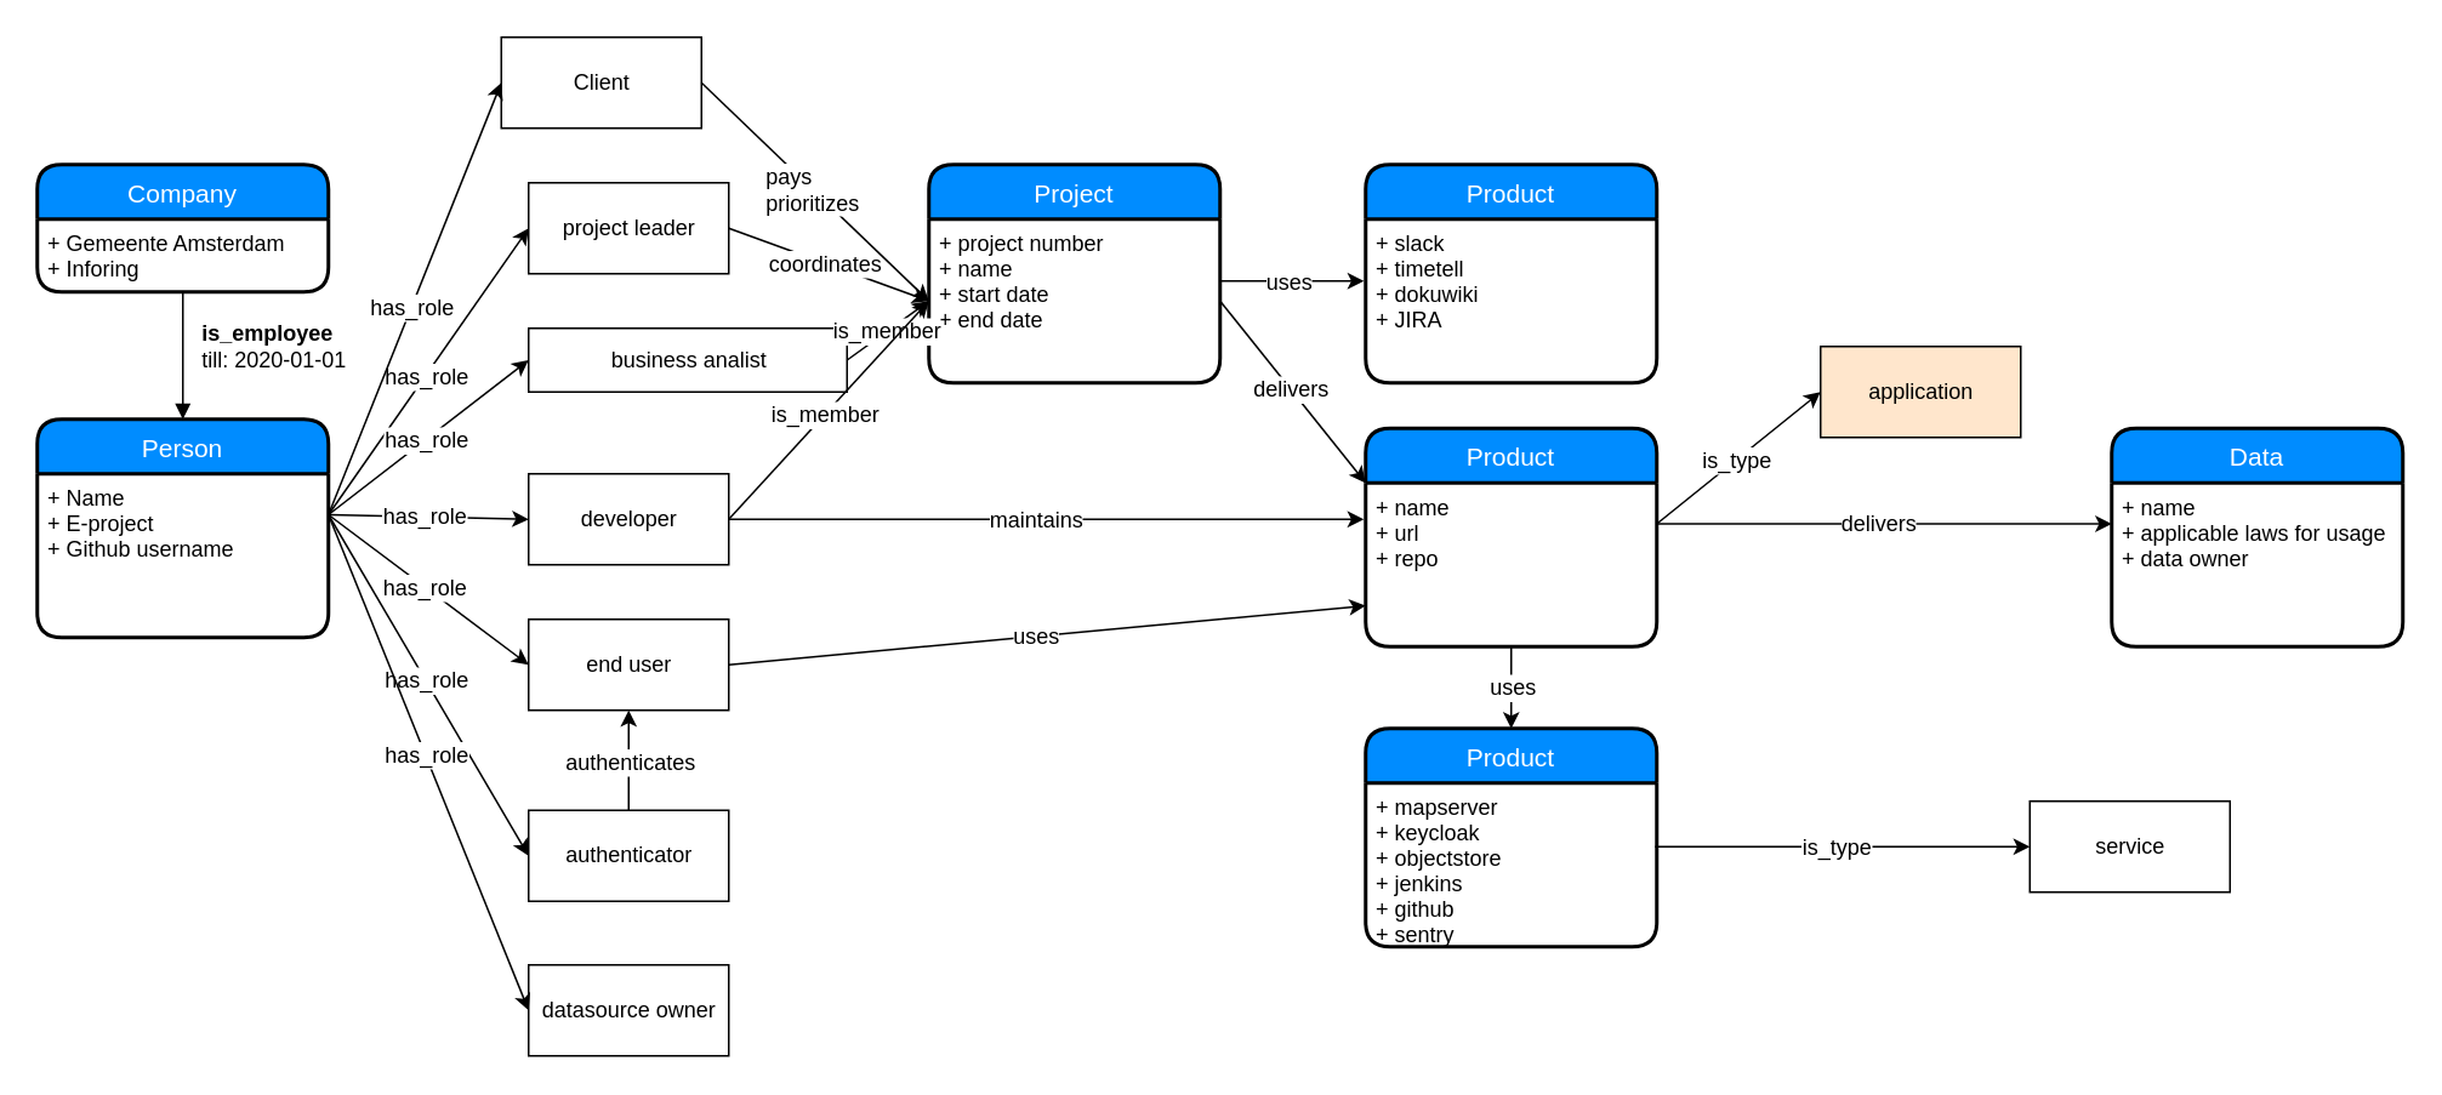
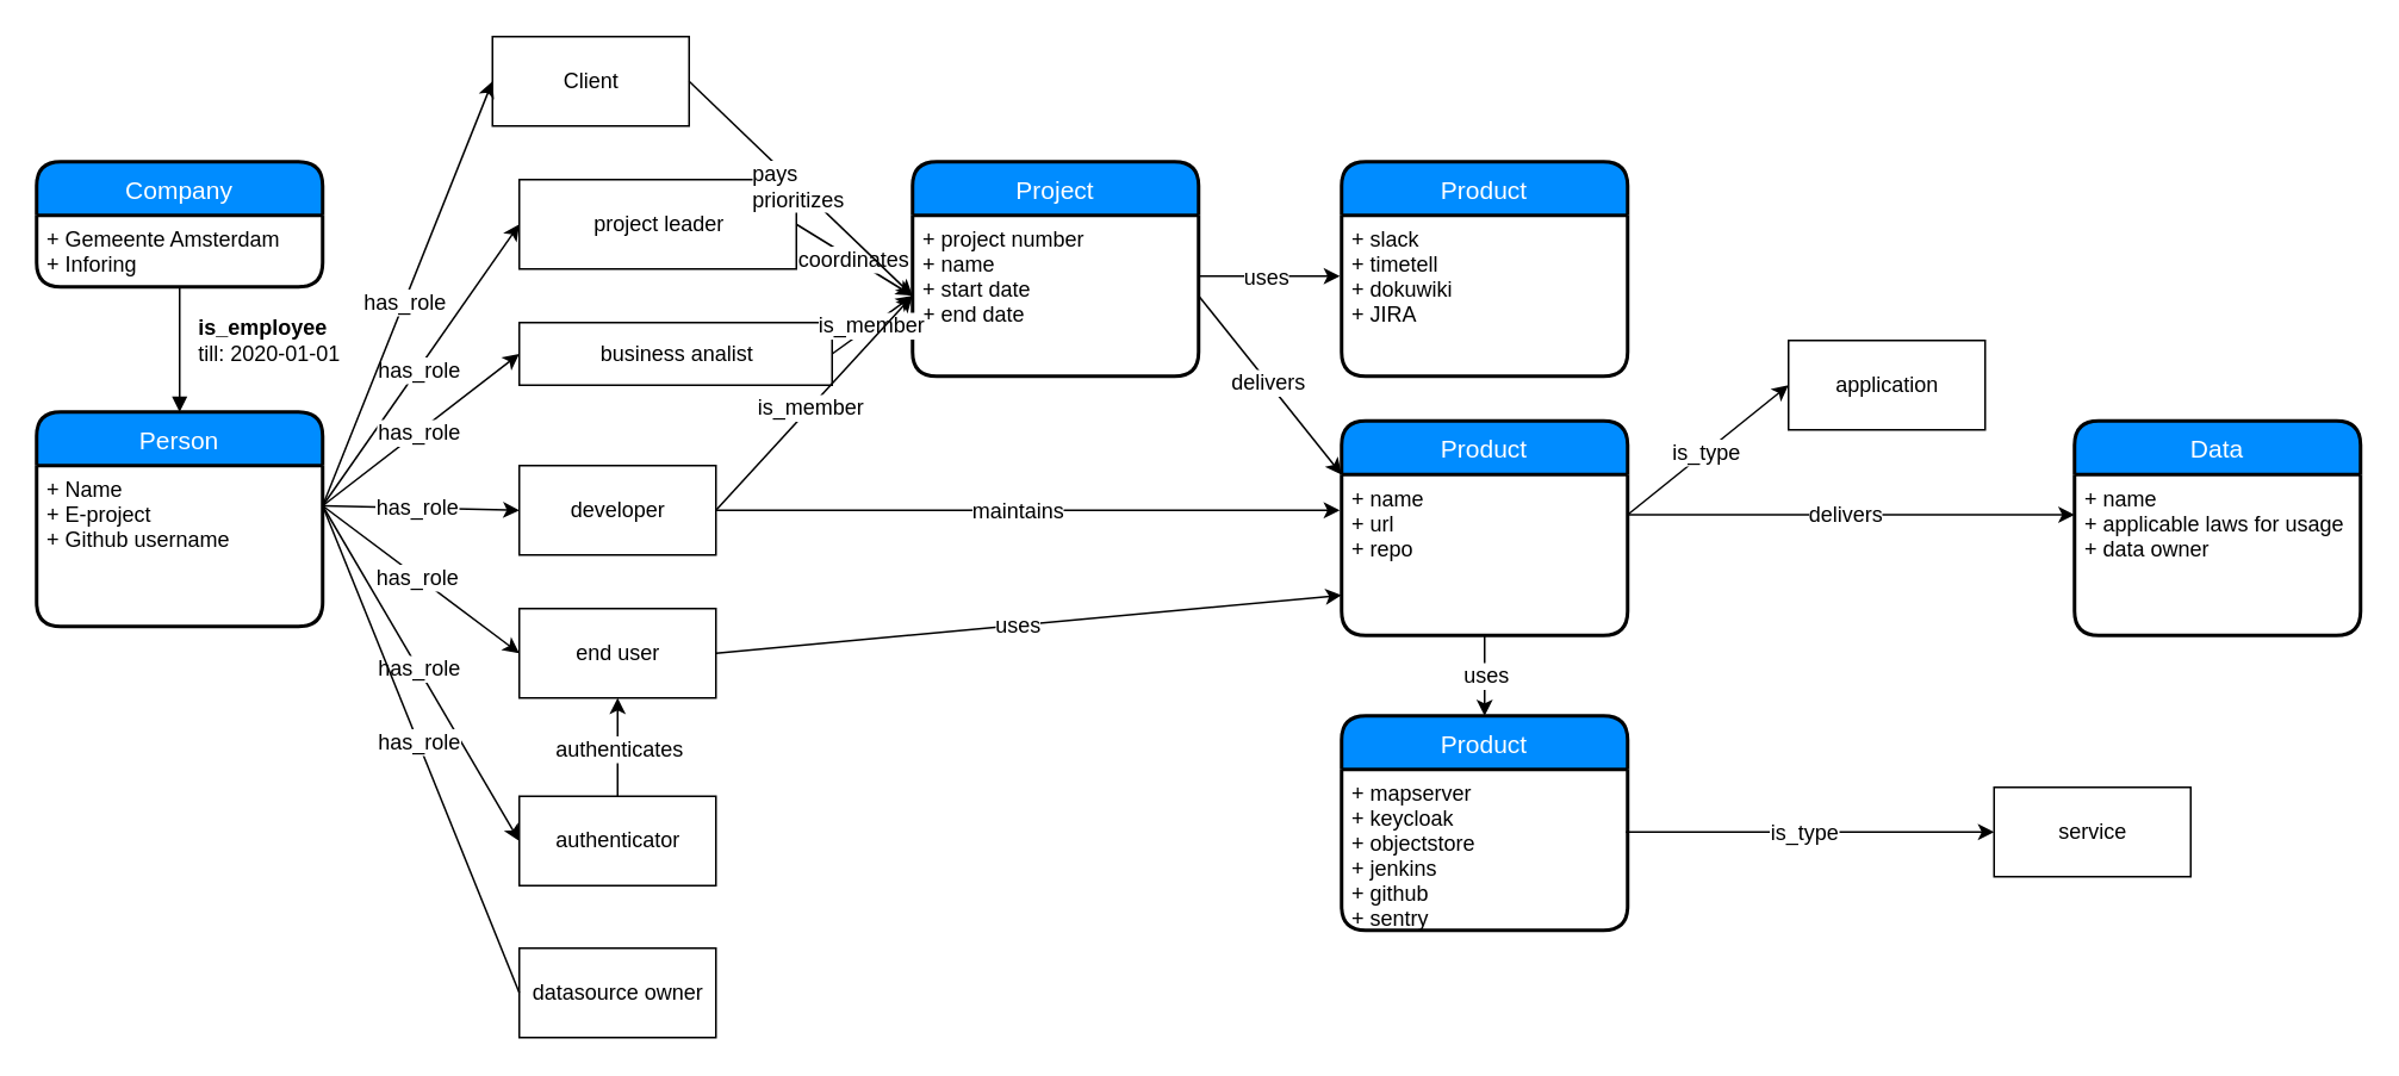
- <mxCell id="7" value="project leader" style="html=1;fontSize=12;" parent="1" vertex="1"><mxGeometry x="290" y="100" width="110" height="50" as="geometry" /></mxCell>
+ <mxCell id="7" value="project leader" style="html=1;fontSize=12;" parent="1" vertex="1"><mxGeometry x="290" y="100" width="155" height="50" as="geometry" /></mxCell>
- <mxCell id="40" value="application" style="html=1;fontSize=12;fillColor=#ffe6cc;" parent="1" vertex="1"><mxGeometry x="1000" y="190" width="110" height="50" as="geometry" /></mxCell>
+ <mxCell id="40" value="application" style="html=1;fontSize=12;" parent="1" vertex="1"><mxGeometry x="1000" y="190" width="110" height="50" as="geometry" /></mxCell>
- <mxCell id="38" value="" style="endArrow=classic;html=1;fontSize=12;entryX=0;entryY=0.5;entryDx=0;entryDy=0;exitX=1;exitY=0.25;exitDx=0;exitDy=0;" parent="1" source="3" target="37" edge="1"><mxGeometry width="50" height="50" relative="1" as="geometry"><mxPoint x="190" y="218" as="sourcePoint" /><mxPoint x="300" y="455" as="targetPoint" /></mxGeometry></mxCell>
+ <mxCell id="38" value="" style="endArrow=none;html=1;fontSize=12;entryX=0;entryY=0.5;entryDx=0;entryDy=0;exitX=1;exitY=0.25;exitDx=0;exitDy=0;" parent="1" source="3" target="37" edge="1"><mxGeometry width="50" height="50" relative="1" as="geometry"><mxPoint x="190" y="218" as="sourcePoint" /><mxPoint x="300" y="455" as="targetPoint" /></mxGeometry></mxCell>
